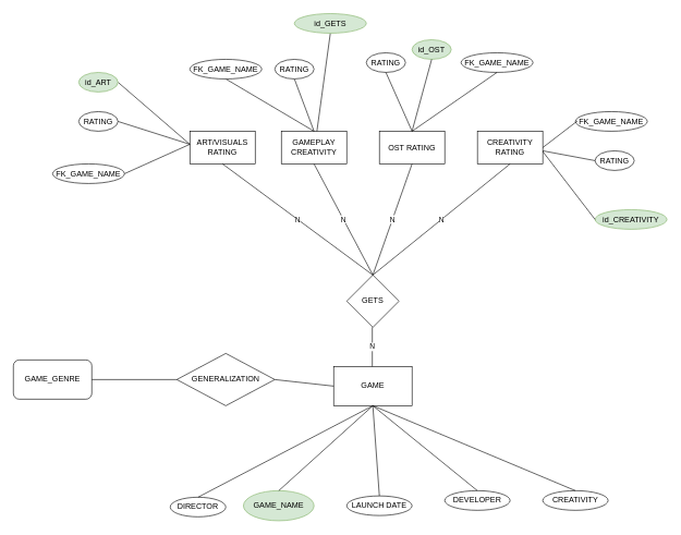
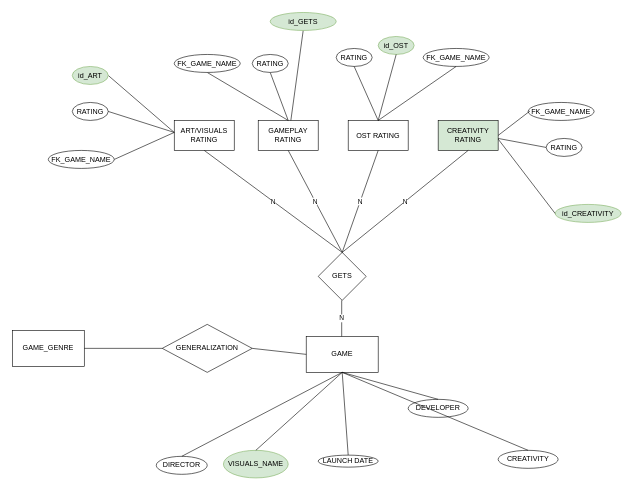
- <mxCell id="8" value="GAMEPLAY CREATIVITY" style="rounded=0;whiteSpace=wrap;html=1;" parent="1" vertex="1"><mxGeometry x="430" y="200" width="100" height="50" as="geometry" /></mxCell>
+ <mxCell id="8" value="GAMEPLAY RATING" style="rounded=0;whiteSpace=wrap;html=1;" parent="1" vertex="1"><mxGeometry x="430" y="200" width="100" height="50" as="geometry" /></mxCell>
- <mxCell id="10" value="CREATIVITY RATING" style="rounded=0;whiteSpace=wrap;html=1;" parent="1" vertex="1"><mxGeometry x="730" y="200" width="100" height="50" as="geometry" /></mxCell>
+ <mxCell id="10" value="CREATIVITY RATING" style="rounded=0;whiteSpace=wrap;html=1;fillColor=#d5e8d4;" parent="1" vertex="1"><mxGeometry x="730" y="200" width="100" height="50" as="geometry" /></mxCell>
- <mxCell id="24" value="id_CREATIVITY" style="ellipse;whiteSpace=wrap;html=1;fillColor=#d5e8d4;strokeColor=#82b366;" parent="1" vertex="1"><mxGeometry x="910" y="320" width="110" height="30" as="geometry" /></mxCell>
+ <mxCell id="24" value="id_CREATIVITY" style="ellipse;whiteSpace=wrap;html=1;fillColor=#d5e8d4;strokeColor=#82b366;" parent="1" vertex="1"><mxGeometry x="925" y="340" width="110" height="30" as="geometry" /></mxCell>
- <mxCell id="47" value="GAME_GENRE" style="whiteSpace=wrap;html=1;rounded=1;" parent="1" vertex="1"><mxGeometry x="20" y="550" width="120" height="60" as="geometry" /></mxCell>
+ <mxCell id="47" value="GAME_GENRE" style="rounded=0;whiteSpace=wrap;html=1;" parent="1" vertex="1"><mxGeometry x="20" y="550" width="120" height="60" as="geometry" /></mxCell>
- <mxCell id="43" value="DEVELOPER" style="ellipse;whiteSpace=wrap;html=1;" parent="1" vertex="1"><mxGeometry x="680" y="750" width="100" height="30" as="geometry" /></mxCell>
+ <mxCell id="43" value="DEVELOPER" style="ellipse;whiteSpace=wrap;html=1;" parent="1" vertex="1"><mxGeometry x="680" y="665" width="100" height="30" as="geometry" /></mxCell>
- <mxCell id="4" value="GAME_NAME" style="ellipse;whiteSpace=wrap;html=1;fillColor=#d5e8d4;strokeColor=#82b366;" parent="1" vertex="1"><mxGeometry x="372" y="750" width="108" height="46" as="geometry" /></mxCell>
+ <mxCell id="4" value="VISUALS_NAME" style="ellipse;whiteSpace=wrap;html=1;fillColor=#d5e8d4;strokeColor=#82b366;" parent="1" vertex="1"><mxGeometry x="372" y="750" width="108" height="46" as="geometry" /></mxCell>
- <mxCell id="5" value="LAUNCH DATE" style="ellipse;whiteSpace=wrap;html=1;" parent="1" vertex="1"><mxGeometry x="530" y="758" width="100" height="30" as="geometry" /></mxCell>
+ <mxCell id="5" value="LAUNCH DATE" style="ellipse;whiteSpace=wrap;html=1;" parent="1" vertex="1"><mxGeometry x="530" y="758" width="100" height="20" as="geometry" /></mxCell>
